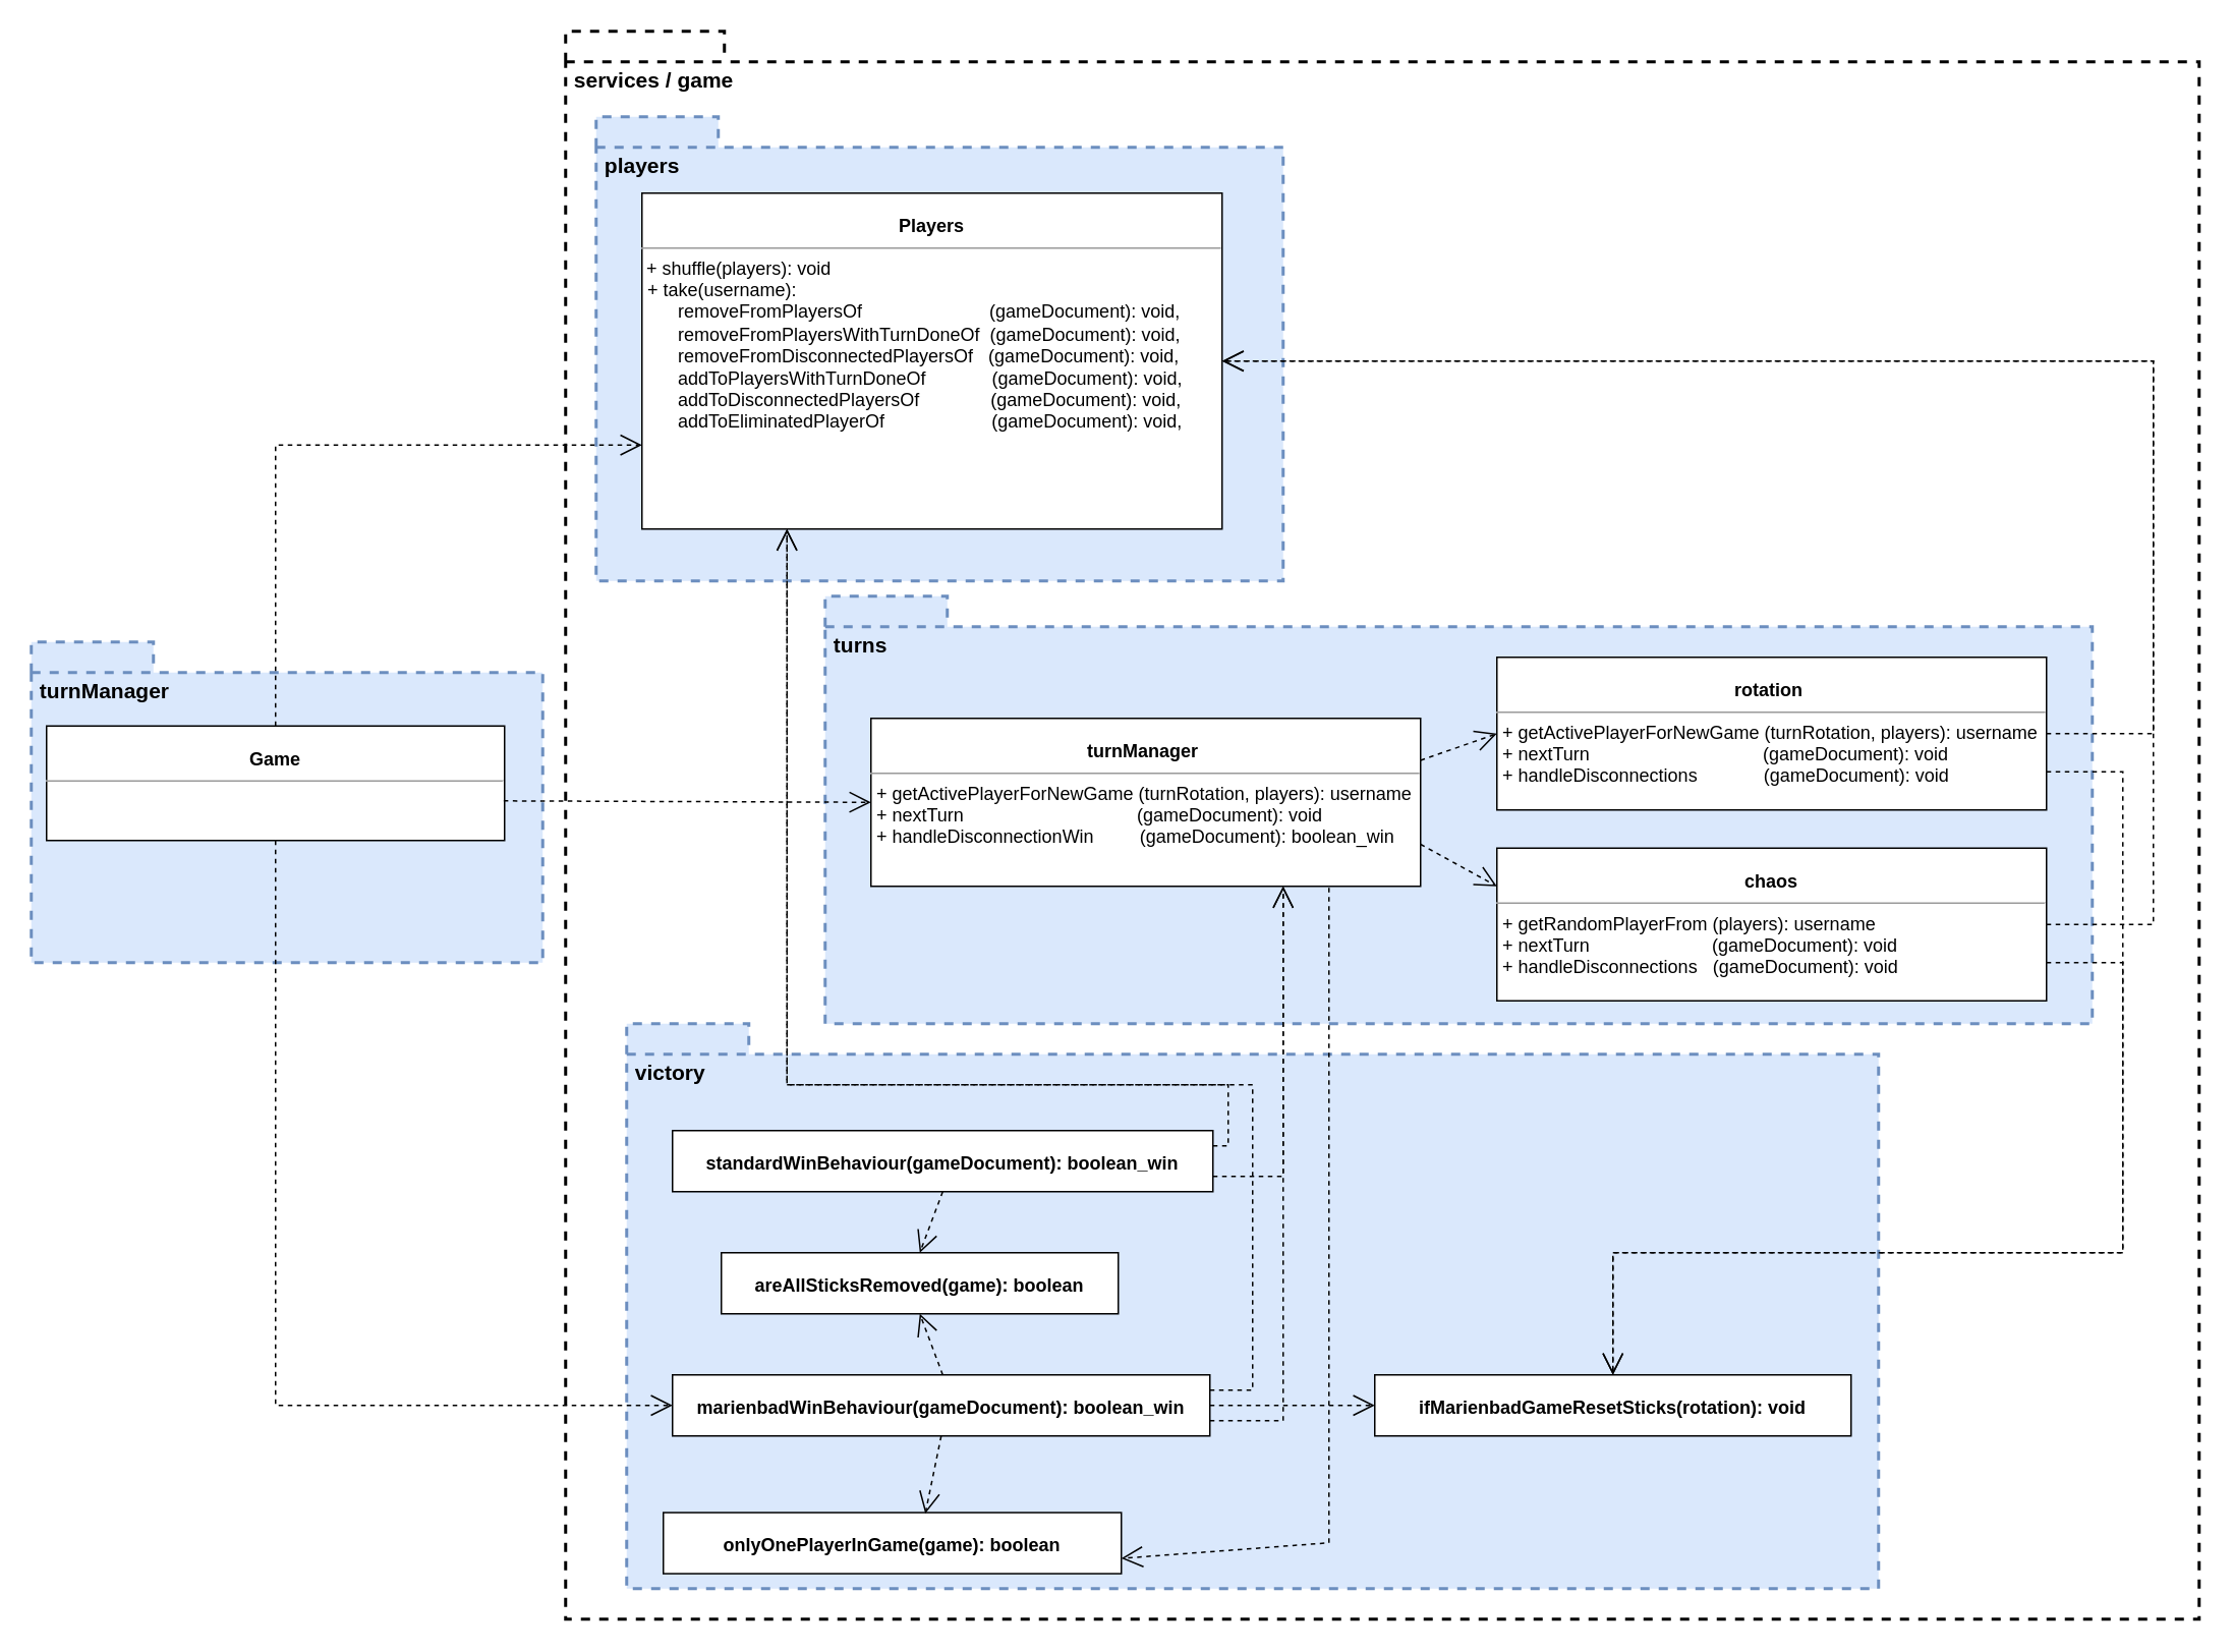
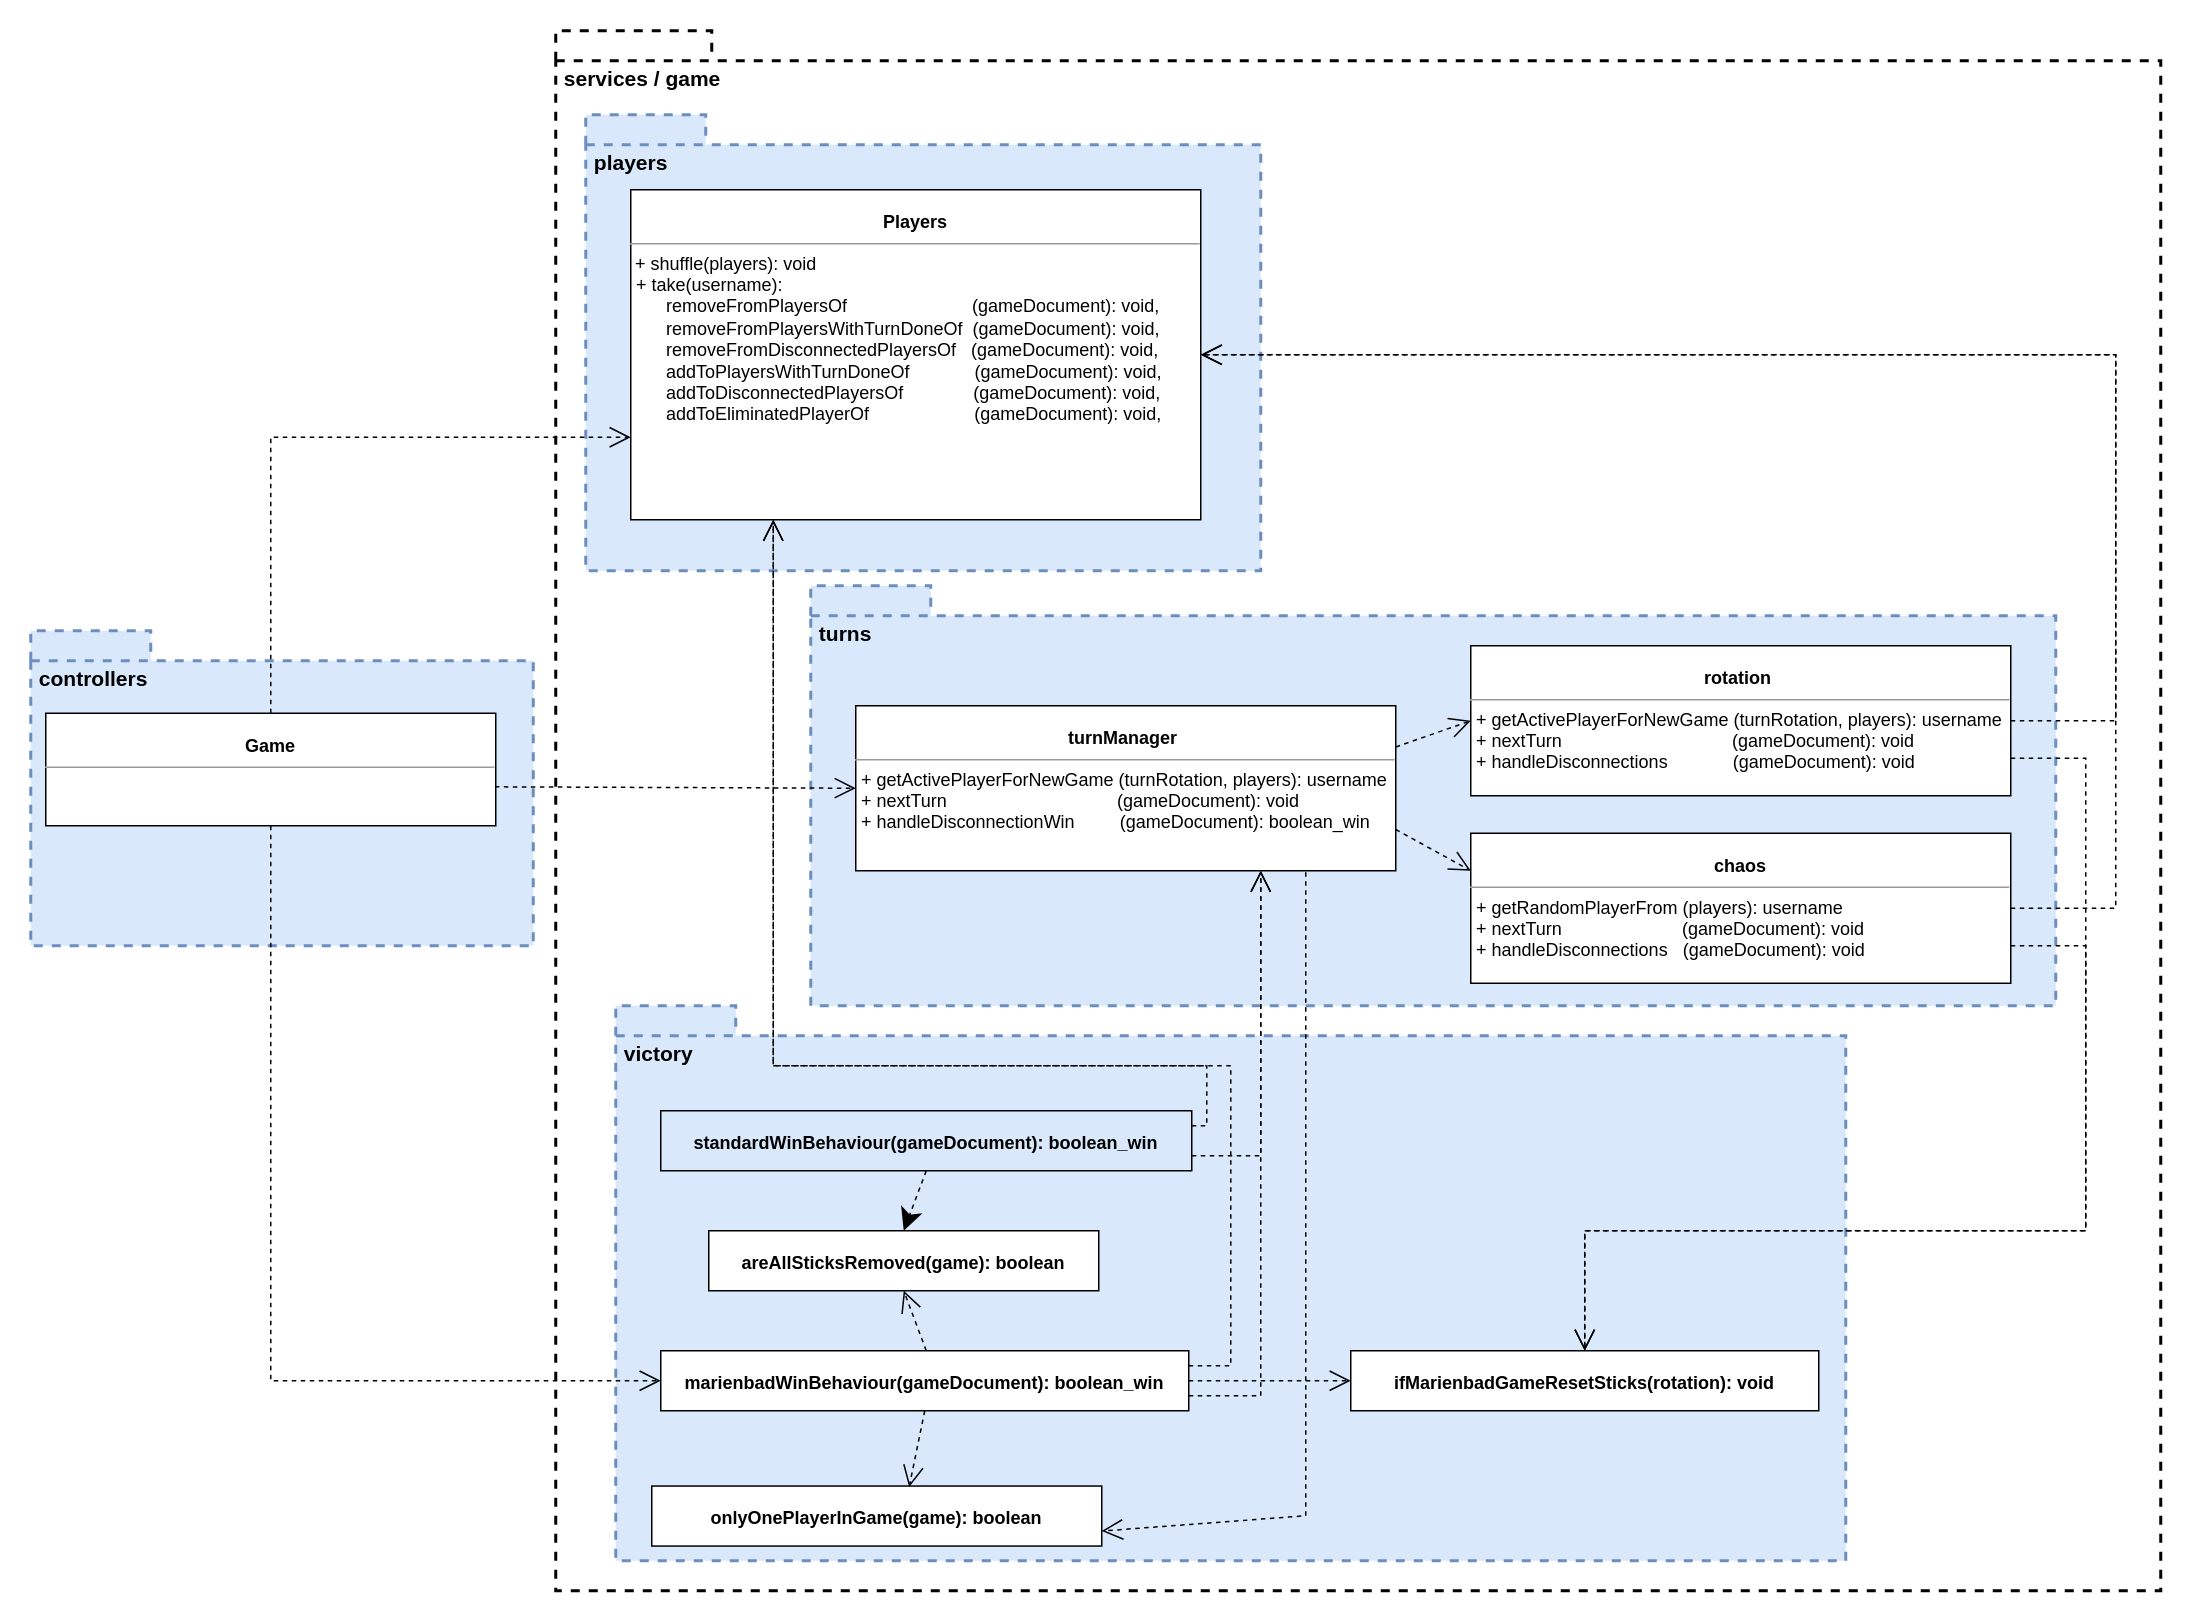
- <mxCell id="4" value="&lt;b style=&quot;font-size: 14px&quot;&gt;&lt;font style=&quot;font-size: 14px&quot;&gt;&lt;br&gt;&amp;nbsp;turnManager&lt;/font&gt;&lt;br&gt;&lt;/b&gt;" style="shape=folder;tabWidth=80;tabHeight=20;tabPosition=left;strokeWidth=2;html=1;whiteSpace=wrap;align=left;dashed=1;horizontal=1;verticalAlign=top;fillColor=#dae8fc;strokeColor=#6c8ebf;" parent="1" vertex="1"><mxGeometry x="20" y="420" width="335" height="210" as="geometry" /></mxCell>
+ <mxCell id="4" value="&lt;b style=&quot;font-size: 14px&quot;&gt;&lt;font style=&quot;font-size: 14px&quot;&gt;&lt;br&gt;&amp;nbsp;controllers&lt;/font&gt;&lt;br&gt;&lt;/b&gt;" style="shape=folder;tabWidth=80;tabHeight=20;tabPosition=left;strokeWidth=2;html=1;whiteSpace=wrap;align=left;dashed=1;horizontal=1;verticalAlign=top;fillColor=#dae8fc;strokeColor=#6c8ebf;" parent="1" vertex="1"><mxGeometry x="20" y="420" width="335" height="210" as="geometry" /></mxCell>
- <mxCell id="15" value="&lt;p style=&quot;margin: 4px 0px 0px ; text-align: center ; font-size: 6px&quot;&gt;&lt;br&gt;&lt;/p&gt;&lt;p style=&quot;text-align: center ; margin: 4px 0px 0px&quot;&gt;&lt;b&gt;standardWinBehaviour(gameDocument): boolean_win&lt;/b&gt;&lt;/p&gt;" style="verticalAlign=top;align=left;overflow=fill;fontSize=12;fontFamily=Helvetica;html=1;rounded=0;shadow=0;comic=0;labelBackgroundColor=none;strokeWidth=1" parent="1" vertex="1"><mxGeometry x="440" y="740" width="354" height="40" as="geometry" /></mxCell>
+ <mxCell id="15" value="&lt;p style=&quot;margin: 4px 0px 0px ; text-align: center ; font-size: 6px&quot;&gt;&lt;br&gt;&lt;/p&gt;&lt;p style=&quot;text-align: center ; margin: 4px 0px 0px&quot;&gt;&lt;b&gt;standardWinBehaviour(gameDocument): boolean_win&lt;/b&gt;&lt;/p&gt;" style="verticalAlign=top;align=left;overflow=fill;fontSize=12;fontFamily=Helvetica;html=1;rounded=0;shadow=0;comic=0;labelBackgroundColor=none;strokeWidth=1;fillColor=#dae8fc;" parent="1" vertex="1"><mxGeometry x="440" y="740" width="354" height="40" as="geometry" /></mxCell>
- <mxCell id="18" value="" style="endArrow=open;endSize=12;dashed=1;html=1;rounded=0;entryX=0.5;entryY=0;entryDx=0;entryDy=0;exitX=0.5;exitY=1;exitDx=0;exitDy=0;" parent="1" source="15" target="26" edge="1"><mxGeometry width="160" relative="1" as="geometry"><mxPoint x="369" y="640" as="sourcePoint" /><mxPoint x="450.26" y="775" as="targetPoint" /><Array as="points" /></mxGeometry></mxCell>
+ <mxCell id="18" value="" style="endArrow=classic;endSize=12;dashed=1;html=1;rounded=0;entryX=0.5;entryY=0;entryDx=0;entryDy=0;exitX=0.5;exitY=1;exitDx=0;exitDy=0;" parent="1" source="15" target="26" edge="1"><mxGeometry width="160" relative="1" as="geometry"><mxPoint x="369" y="640" as="sourcePoint" /><mxPoint x="450.26" y="775" as="targetPoint" /><Array as="points" /></mxGeometry></mxCell>
